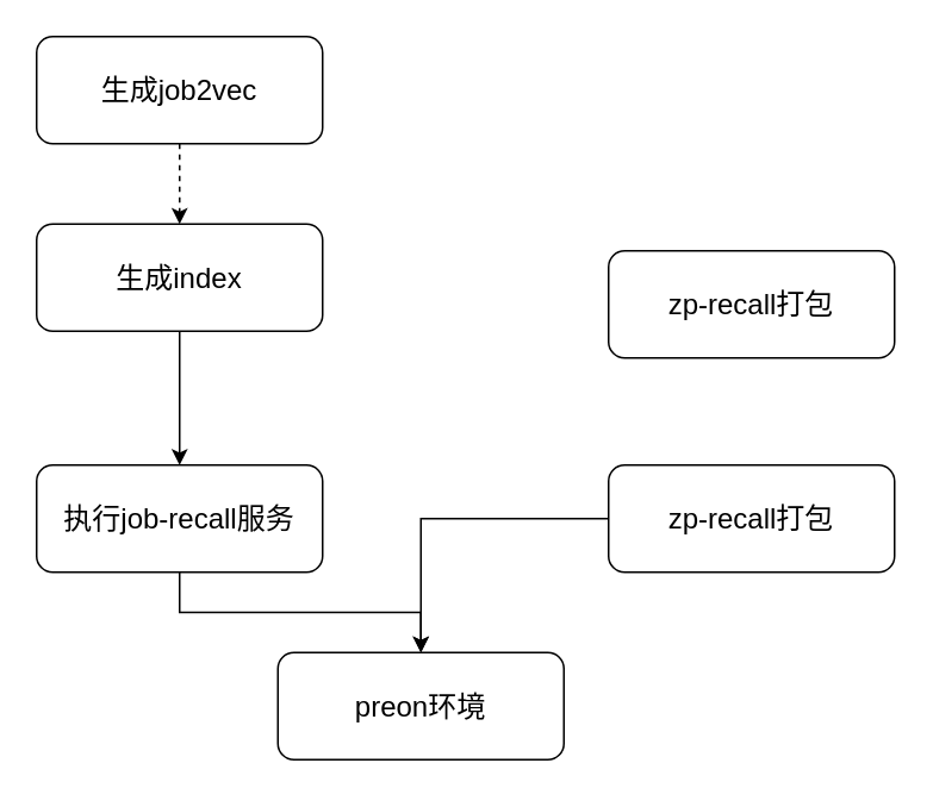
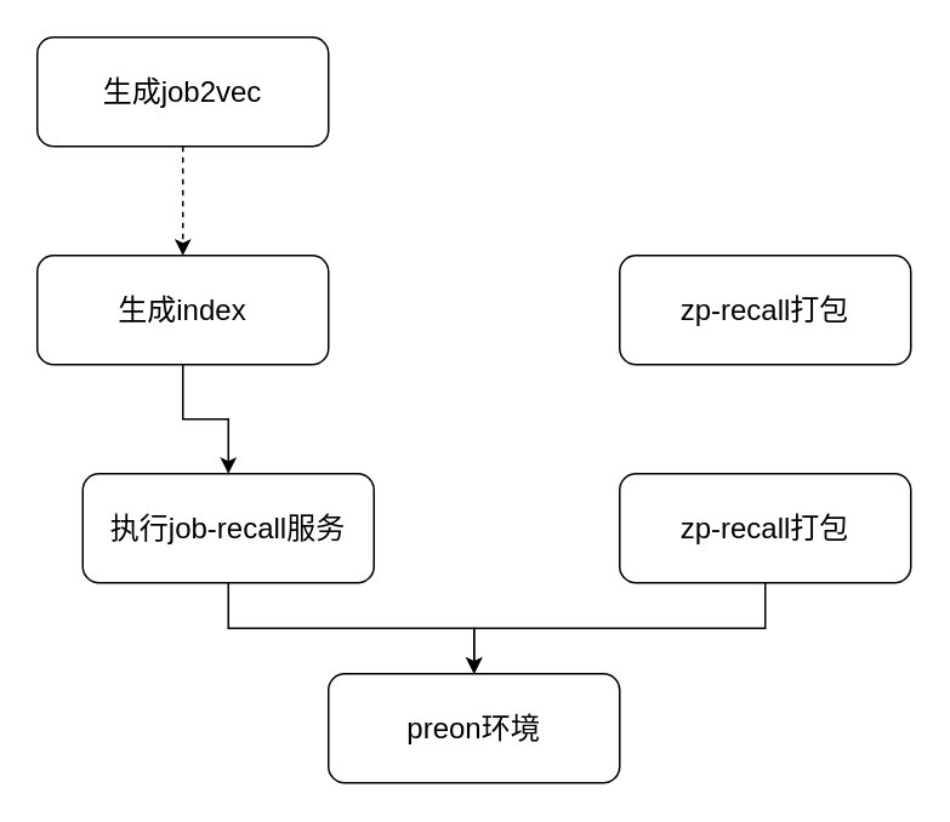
- <mxCell id="5" value="&lt;font style=&quot;font-size: 16px;&quot;&gt;生成index&lt;/font&gt;" style="rounded=1;whiteSpace=wrap;html=1;" vertex="1" parent="1"><mxGeometry x="20" y="125" width="160" height="60" as="geometry" /></mxCell>
+ <mxCell id="5" value="&lt;font style=&quot;font-size: 16px;&quot;&gt;生成index&lt;/font&gt;" style="rounded=1;whiteSpace=wrap;html=1;" vertex="1" parent="1"><mxGeometry x="20" y="140" width="160" height="60" as="geometry" /></mxCell>
- <mxCell id="7" value="&lt;font style=&quot;font-size: 16px;&quot;&gt;执行job-recall服务&lt;/font&gt;" style="whiteSpace=wrap;html=1;rounded=1;" vertex="1" parent="1"><mxGeometry x="20" y="260" width="160" height="60" as="geometry" /></mxCell>
+ <mxCell id="7" value="&lt;font style=&quot;font-size: 16px;&quot;&gt;执行job-recall服务&lt;/font&gt;" style="whiteSpace=wrap;html=1;rounded=1;" vertex="1" parent="1"><mxGeometry x="45" y="260" width="160" height="60" as="geometry" /></mxCell>
- <mxCell id="8" value="&lt;font style=&quot;font-size: 16px;&quot;&gt;preon环境&lt;/font&gt;" style="whiteSpace=wrap;html=1;rounded=1;" vertex="1" parent="1"><mxGeometry x="155" y="365" width="160" height="60" as="geometry" /></mxCell>
+ <mxCell id="8" value="&lt;font style=&quot;font-size: 16px;&quot;&gt;preon环境&lt;/font&gt;" style="whiteSpace=wrap;html=1;rounded=1;" vertex="1" parent="1"><mxGeometry x="180" y="370" width="160" height="60" as="geometry" /></mxCell>
